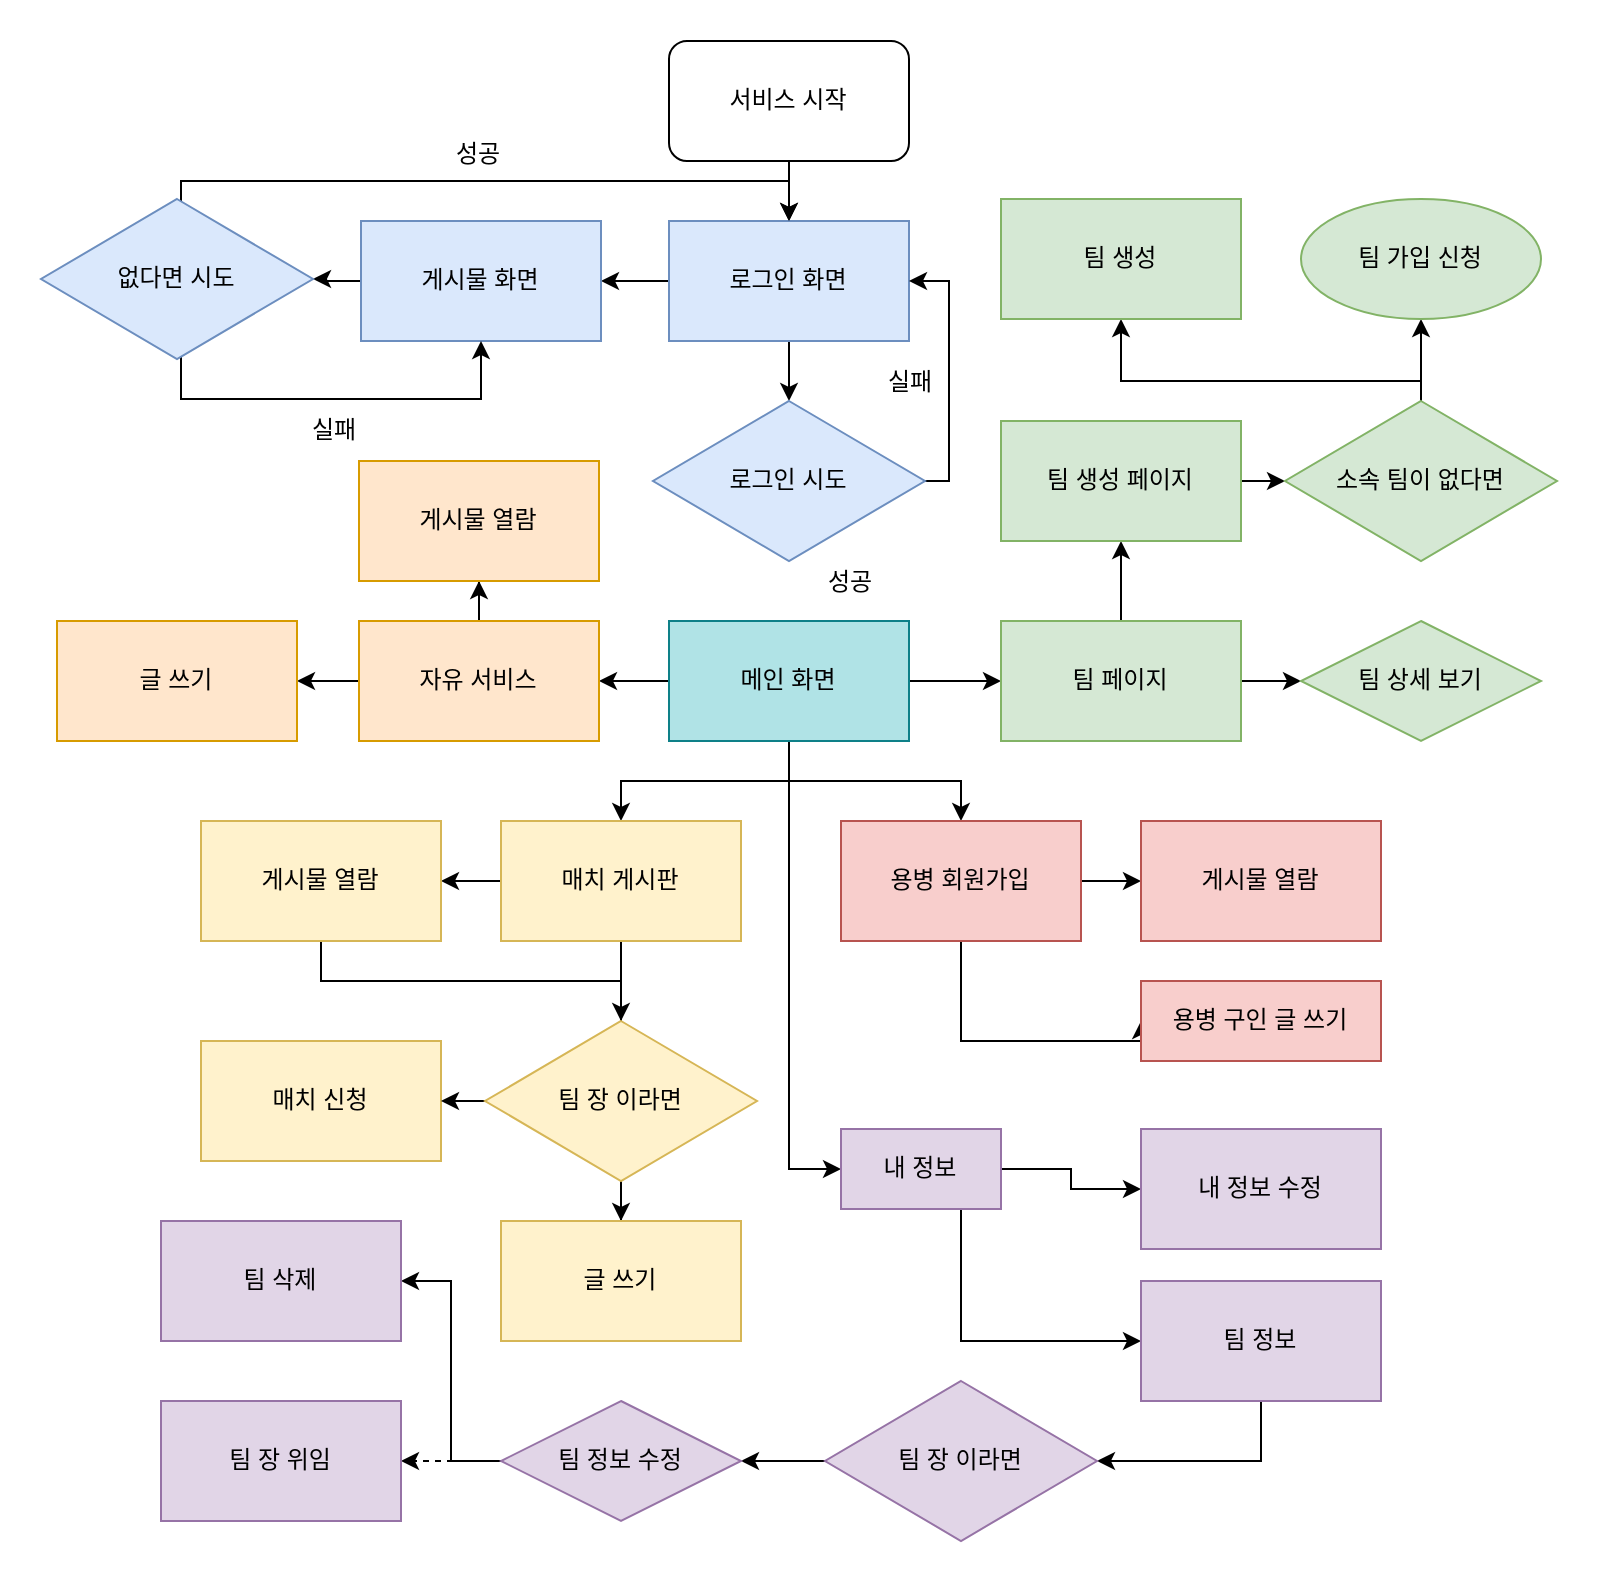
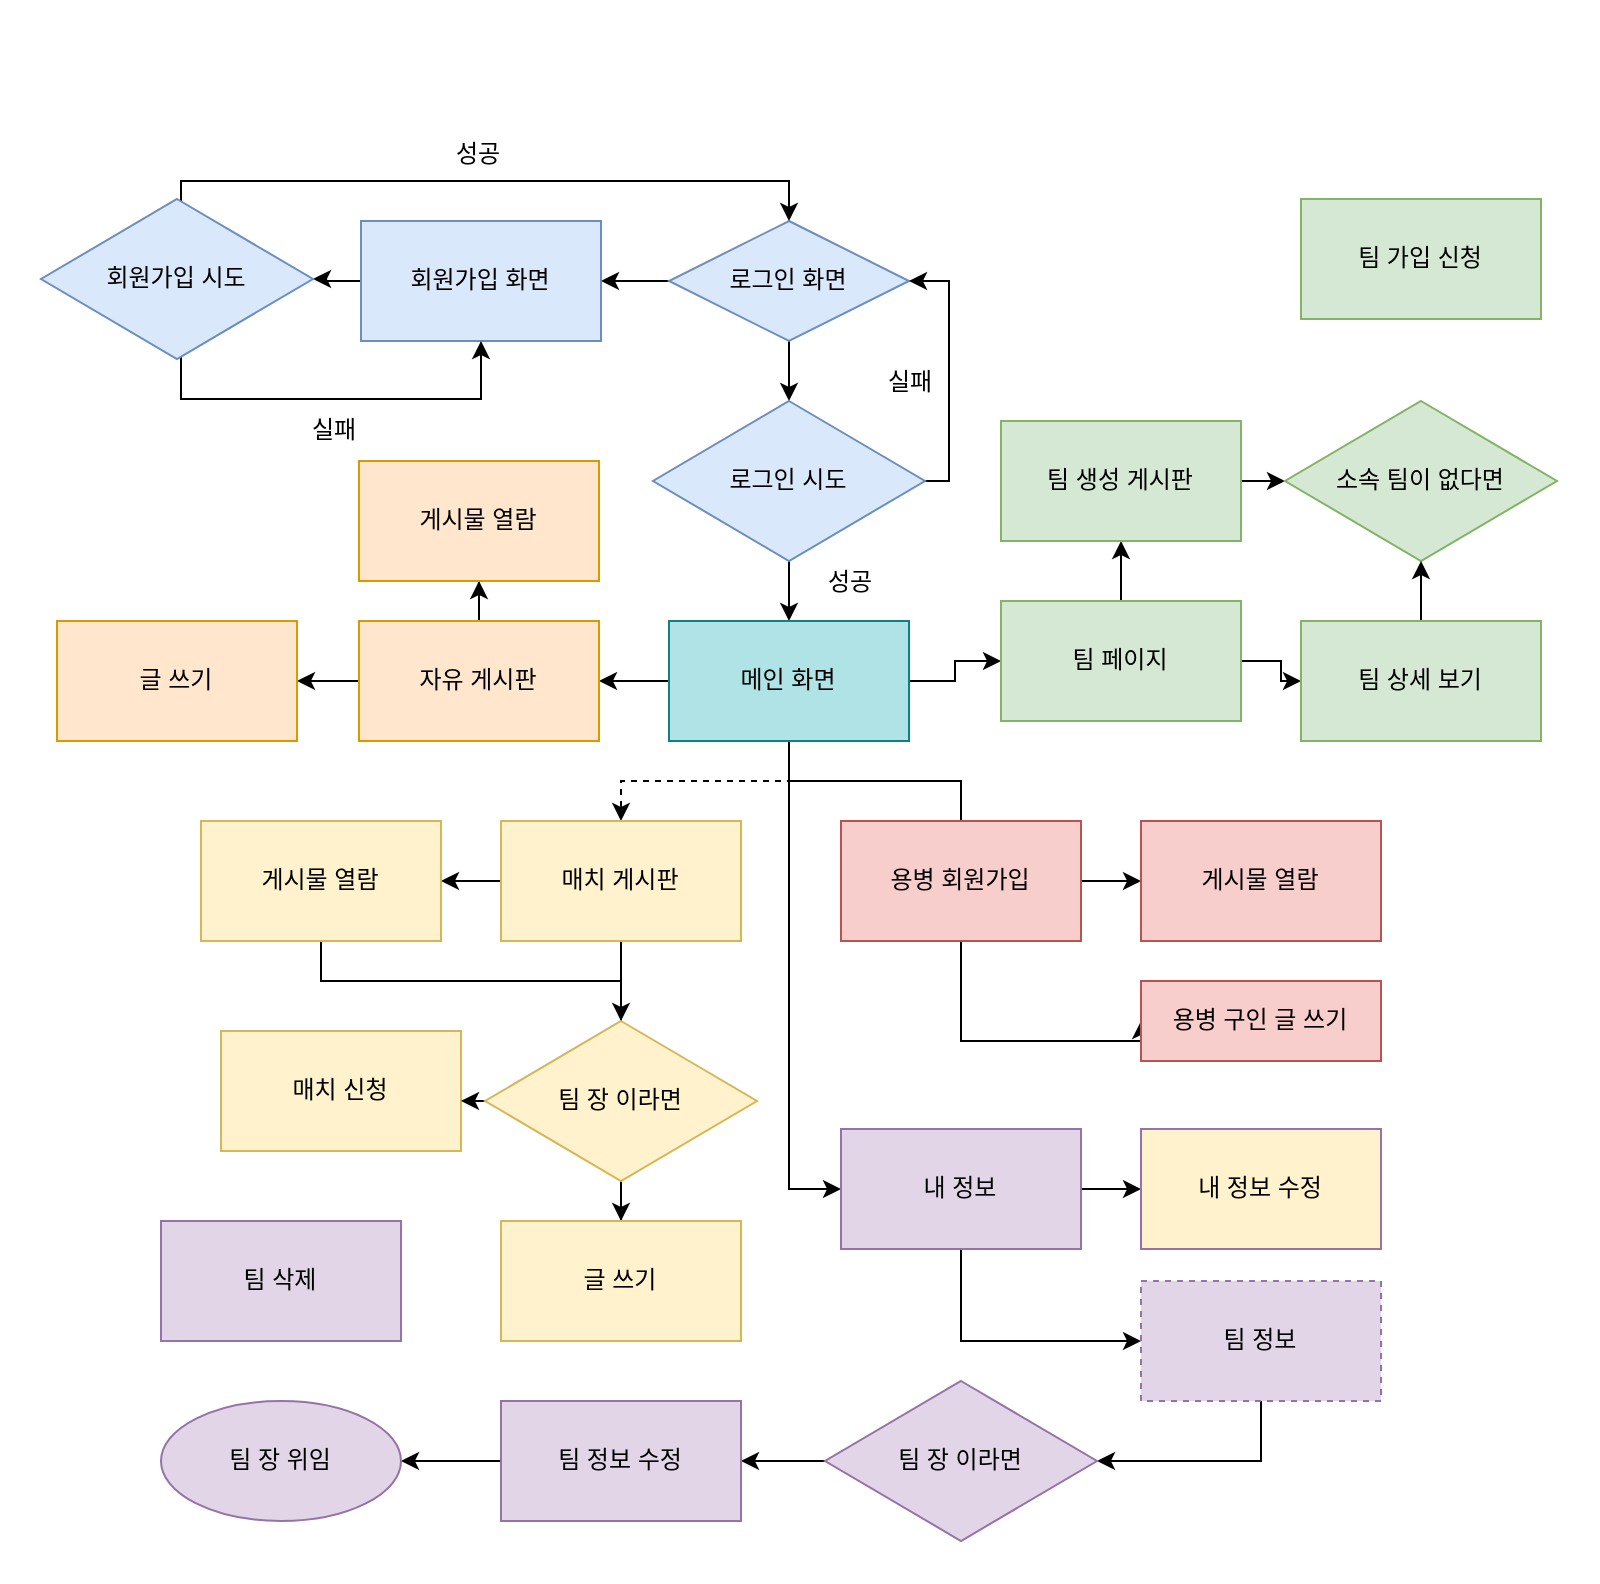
- <mxCell id="3" value="서비스 시작" style="rounded=1;whiteSpace=wrap;html=1;" vertex="1" parent="1"><mxGeometry x="334" y="20" width="120" height="60" as="geometry" /></mxCell>
- <mxCell id="2" style="edgeStyle=orthogonalEdgeStyle;rounded=0;orthogonalLoop=1;jettySize=auto;html=1;" edge="1" parent="1" source="3" target="6"><mxGeometry relative="1" as="geometry" /></mxCell>
- <mxCell id="40" value="팀 생성" style="rounded=0;whiteSpace=wrap;html=1;fillColor=#d5e8d4;strokeColor=#82b366;" vertex="1" parent="1"><mxGeometry x="500" y="99" width="120" height="60" as="geometry" /></mxCell>
- <mxCell id="39" value="팀 가입 신청" style="ellipse;whiteSpace=wrap;html=1;fillColor=#d5e8d4;strokeColor=#82b366;" vertex="1" parent="1"><mxGeometry x="650" y="99" width="120" height="60" as="geometry" /></mxCell>
+ <mxCell id="39" value="팀 가입 신청" style="rounded=0;whiteSpace=wrap;html=1;fillColor=#d5e8d4;strokeColor=#82b366;" vertex="1" parent="1"><mxGeometry x="650" y="99" width="120" height="60" as="geometry" /></mxCell>
- <mxCell id="22" value="없다면 시도" style="rhombus;whiteSpace=wrap;html=1;rounded=0;fillColor=#dae8fc;strokeColor=#6c8ebf;" vertex="1" parent="1"><mxGeometry x="20" y="99" width="136" height="80" as="geometry" /></mxCell>
+ <mxCell id="22" value="회원가입 시도" style="rhombus;whiteSpace=wrap;html=1;rounded=0;fillColor=#dae8fc;strokeColor=#6c8ebf;" vertex="1" parent="1"><mxGeometry x="20" y="99" width="136" height="80" as="geometry" /></mxCell>
- <mxCell id="19" value="게시물 화면" style="rounded=0;whiteSpace=wrap;html=1;fillColor=#dae8fc;strokeColor=#6c8ebf;" vertex="1" parent="1"><mxGeometry x="180" y="110" width="120" height="60" as="geometry" /></mxCell>
+ <mxCell id="19" value="회원가입 화면" style="rounded=0;whiteSpace=wrap;html=1;fillColor=#dae8fc;strokeColor=#6c8ebf;" vertex="1" parent="1"><mxGeometry x="180" y="110" width="120" height="60" as="geometry" /></mxCell>
- <mxCell id="6" value="로그인 화면" style="rounded=0;whiteSpace=wrap;html=1;fillColor=#dae8fc;strokeColor=#6c8ebf;" vertex="1" parent="1"><mxGeometry x="334" y="110" width="120" height="60" as="geometry" /></mxCell>
+ <mxCell id="6" value="로그인 화면" style="rhombus;whiteSpace=wrap;html=1;fillColor=#dae8fc;strokeColor=#6c8ebf;" vertex="1" parent="1"><mxGeometry x="334" y="110" width="120" height="60" as="geometry" /></mxCell>
- <mxCell id="34" style="edgeStyle=orthogonalEdgeStyle;rounded=0;orthogonalLoop=1;jettySize=auto;html=1;" edge="1" parent="1" source="36" target="39"><mxGeometry relative="1" as="geometry" /></mxCell>
- <mxCell id="35" style="edgeStyle=orthogonalEdgeStyle;rounded=0;orthogonalLoop=1;jettySize=auto;html=1;entryX=0.5;entryY=1;entryDx=0;entryDy=0;" edge="1" parent="1" source="36" target="40"><mxGeometry relative="1" as="geometry"><Array as="points"><mxPoint x="710" y="190" /><mxPoint x="560" y="190" /></Array></mxGeometry></mxCell>
- <mxCell id="33" value="팀 생성 페이지" style="rounded=0;whiteSpace=wrap;html=1;fillColor=#d5e8d4;strokeColor=#82b366;" vertex="1" parent="1"><mxGeometry x="500" y="210" width="120" height="60" as="geometry" /></mxCell>
+ <mxCell id="33" value="팀 생성 게시판" style="rounded=0;whiteSpace=wrap;html=1;fillColor=#d5e8d4;strokeColor=#82b366;" vertex="1" parent="1"><mxGeometry x="500" y="210" width="120" height="60" as="geometry" /></mxCell>
+ <mxCell id="37" style="edgeStyle=orthogonalEdgeStyle;rounded=0;orthogonalLoop=1;jettySize=auto;html=1;entryX=0.5;entryY=1;entryDx=0;entryDy=0;" edge="1" parent="1" source="38" target="36"><mxGeometry relative="1" as="geometry" /></mxCell>
+ <mxCell id="7" value="" style="edgeStyle=orthogonalEdgeStyle;rounded=0;orthogonalLoop=1;jettySize=auto;html=1;" edge="1" parent="1" source="9" target="15"><mxGeometry relative="1" as="geometry" /></mxCell>
- <mxCell id="30" value="자유 서비스" style="rounded=0;whiteSpace=wrap;html=1;fillColor=#ffe6cc;strokeColor=#d79b00;" vertex="1" parent="1"><mxGeometry x="179" y="310" width="120" height="60" as="geometry" /></mxCell>
+ <mxCell id="30" value="자유 게시판" style="rounded=0;whiteSpace=wrap;html=1;fillColor=#ffe6cc;strokeColor=#d79b00;" vertex="1" parent="1"><mxGeometry x="179" y="310" width="120" height="60" as="geometry" /></mxCell>
- <mxCell id="27" value="팀 페이지" style="rounded=0;whiteSpace=wrap;html=1;fillColor=#d5e8d4;strokeColor=#82b366;" vertex="1" parent="1"><mxGeometry x="500" y="310" width="120" height="60" as="geometry" /></mxCell>
+ <mxCell id="27" value="팀 페이지" style="rounded=0;whiteSpace=wrap;html=1;fillColor=#d5e8d4;strokeColor=#82b366;" vertex="1" parent="1"><mxGeometry x="500" y="300" width="120" height="60" as="geometry" /></mxCell>
- <mxCell id="38" value="팀 상세 보기" style="rhombus;whiteSpace=wrap;html=1;fillColor=#d5e8d4;strokeColor=#82b366;" vertex="1" parent="1"><mxGeometry x="650" y="310" width="120" height="60" as="geometry" /></mxCell>
+ <mxCell id="38" value="팀 상세 보기" style="rounded=0;whiteSpace=wrap;html=1;fillColor=#d5e8d4;strokeColor=#82b366;" vertex="1" parent="1"><mxGeometry x="650" y="310" width="120" height="60" as="geometry" /></mxCell>
- <mxCell id="12" style="edgeStyle=orthogonalEdgeStyle;rounded=0;orthogonalLoop=1;jettySize=auto;html=1;entryX=0.5;entryY=0;entryDx=0;entryDy=0;" edge="1" parent="1" source="15" target="47"><mxGeometry relative="1" as="geometry" /></mxCell>
+ <mxCell id="12" style="edgeStyle=orthogonalEdgeStyle;rounded=0;orthogonalLoop=1;jettySize=auto;html=1;entryX=0.5;entryY=0;entryDx=0;entryDy=0;dashed=1;" edge="1" parent="1" source="15" target="47"><mxGeometry relative="1" as="geometry" /></mxCell>
- <mxCell id="13" style="edgeStyle=orthogonalEdgeStyle;rounded=0;orthogonalLoop=1;jettySize=auto;html=1;entryX=0.5;entryY=0;entryDx=0;entryDy=0;" edge="1" parent="1" source="15" target="44"><mxGeometry relative="1" as="geometry" /></mxCell>
+ <mxCell id="13" style="edgeStyle=orthogonalEdgeStyle;rounded=0;orthogonalLoop=1;jettySize=auto;html=1;entryX=0.5;entryY=0;entryDx=0;entryDy=0;endArrow=none;" edge="1" parent="1" source="15" target="44"><mxGeometry relative="1" as="geometry" /></mxCell>
- <mxCell id="52" value="매치 신청" style="rounded=0;whiteSpace=wrap;html=1;fillColor=#fff2cc;strokeColor=#d6b656;" vertex="1" parent="1"><mxGeometry x="100" y="520" width="120" height="60" as="geometry" /></mxCell>
+ <mxCell id="52" value="매치 신청" style="rounded=0;whiteSpace=wrap;html=1;fillColor=#fff2cc;strokeColor=#d6b656;" vertex="1" parent="1"><mxGeometry x="110" y="515" width="120" height="60" as="geometry" /></mxCell>
- <mxCell id="59" value="내 정보" style="rounded=0;whiteSpace=wrap;html=1;fillColor=#e1d5e7;strokeColor=#9673a6;" vertex="1" parent="1"><mxGeometry x="420" y="564" width="80" height="40" as="geometry" /></mxCell>
+ <mxCell id="59" value="내 정보" style="rounded=0;whiteSpace=wrap;html=1;fillColor=#e1d5e7;strokeColor=#9673a6;" vertex="1" parent="1"><mxGeometry x="420" y="564" width="120" height="60" as="geometry" /></mxCell>
- <mxCell id="60" value="내 정보 수정" style="rounded=0;whiteSpace=wrap;html=1;fillColor=#e1d5e7;strokeColor=#9673a6;" vertex="1" parent="1"><mxGeometry x="570" y="564" width="120" height="60" as="geometry" /></mxCell>
+ <mxCell id="60" value="내 정보 수정" style="rounded=0;whiteSpace=wrap;html=1;fillColor=#fff2cc;strokeColor=#9673a6;" vertex="1" parent="1"><mxGeometry x="570" y="564" width="120" height="60" as="geometry" /></mxCell>
- <mxCell id="62" value="팀 정보" style="rounded=0;whiteSpace=wrap;html=1;fillColor=#e1d5e7;strokeColor=#9673a6;" vertex="1" parent="1"><mxGeometry x="570" y="640" width="120" height="60" as="geometry" /></mxCell>
+ <mxCell id="62" value="팀 정보" style="rounded=0;whiteSpace=wrap;html=1;fillColor=#e1d5e7;strokeColor=#9673a6;dashed=1;" vertex="1" parent="1"><mxGeometry x="570" y="640" width="120" height="60" as="geometry" /></mxCell>
- <mxCell id="66" style="edgeStyle=orthogonalEdgeStyle;rounded=0;orthogonalLoop=1;jettySize=auto;html=1;entryX=1;entryY=0.5;entryDx=0;entryDy=0;" edge="1" parent="1" source="67" target="68"><mxGeometry relative="1" as="geometry" /></mxCell>
- <mxCell id="69" value="팀 장 위임" style="rounded=0;whiteSpace=wrap;html=1;fillColor=#e1d5e7;strokeColor=#9673a6;" vertex="1" parent="1"><mxGeometry x="80" y="700" width="120" height="60" as="geometry" /></mxCell>
+ <mxCell id="69" value="팀 장 위임" style="ellipse;whiteSpace=wrap;html=1;fillColor=#e1d5e7;strokeColor=#9673a6;" vertex="1" parent="1"><mxGeometry x="80" y="700" width="120" height="60" as="geometry" /></mxCell>
- <mxCell id="65" style="edgeStyle=orthogonalEdgeStyle;rounded=0;orthogonalLoop=1;jettySize=auto;html=1;entryX=1;entryY=0.5;entryDx=0;entryDy=0;dashed=1;" edge="1" parent="1" source="67" target="69"><mxGeometry relative="1" as="geometry" /></mxCell>
+ <mxCell id="65" style="edgeStyle=orthogonalEdgeStyle;rounded=0;orthogonalLoop=1;jettySize=auto;html=1;entryX=1;entryY=0.5;entryDx=0;entryDy=0;" edge="1" parent="1" source="67" target="69"><mxGeometry relative="1" as="geometry" /></mxCell>
- <mxCell id="67" value="팀 정보 수정" style="rhombus;whiteSpace=wrap;html=1;fillColor=#e1d5e7;strokeColor=#9673a6;" vertex="1" parent="1"><mxGeometry x="250" y="700" width="120" height="60" as="geometry" /></mxCell>
+ <mxCell id="67" value="팀 정보 수정" style="rounded=0;whiteSpace=wrap;html=1;fillColor=#e1d5e7;strokeColor=#9673a6;" vertex="1" parent="1"><mxGeometry x="250" y="700" width="120" height="60" as="geometry" /></mxCell>
